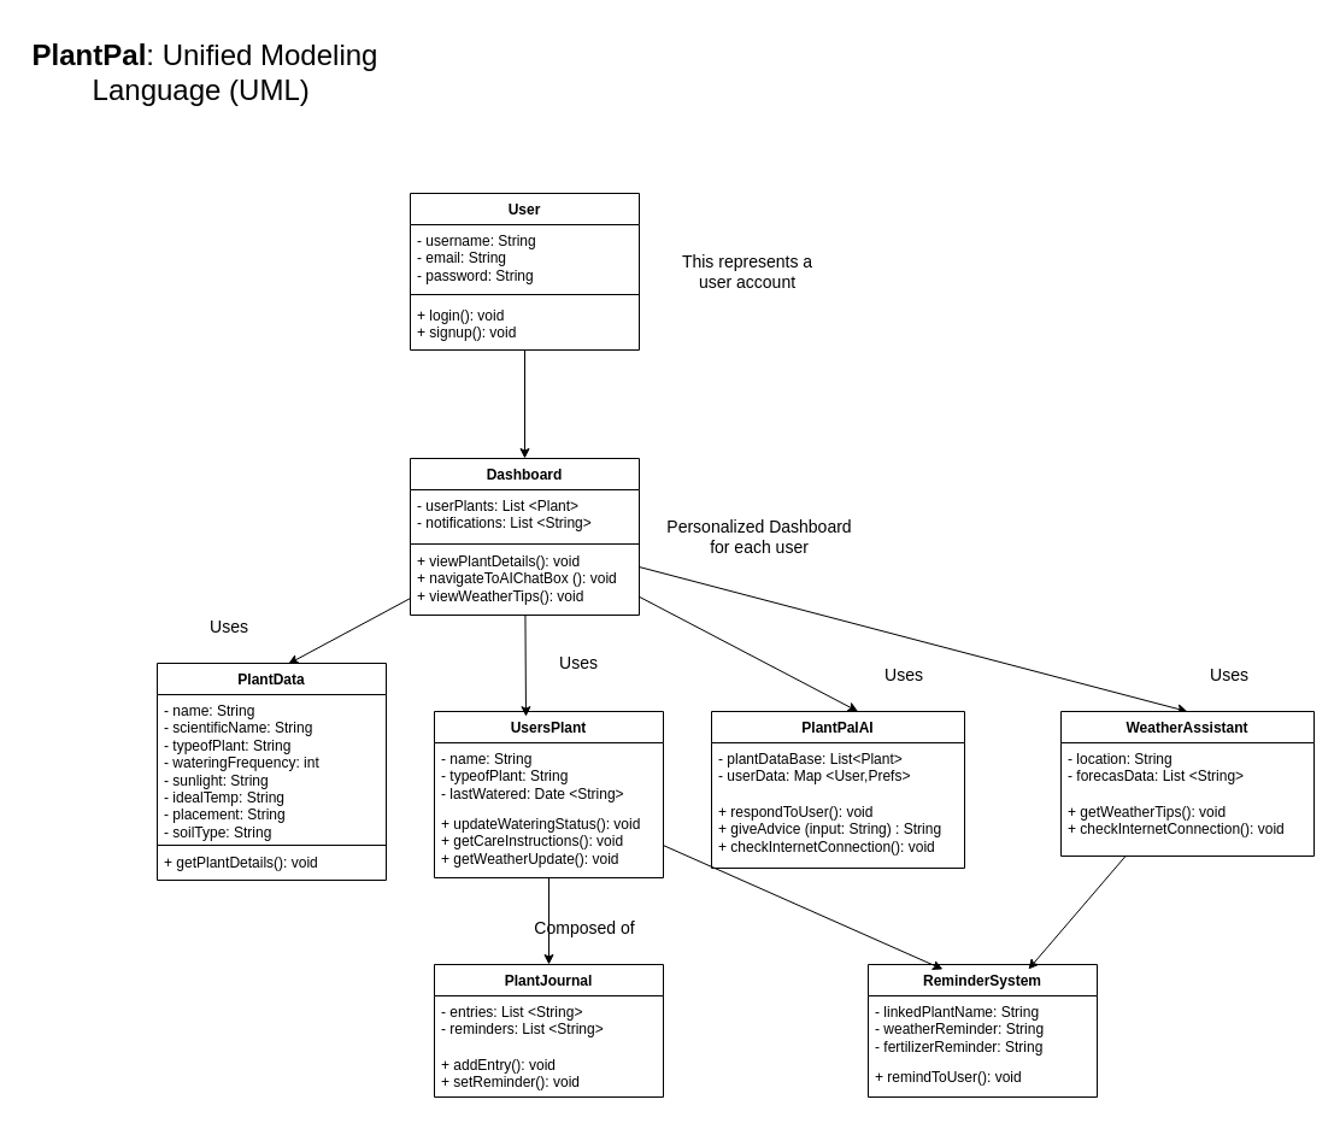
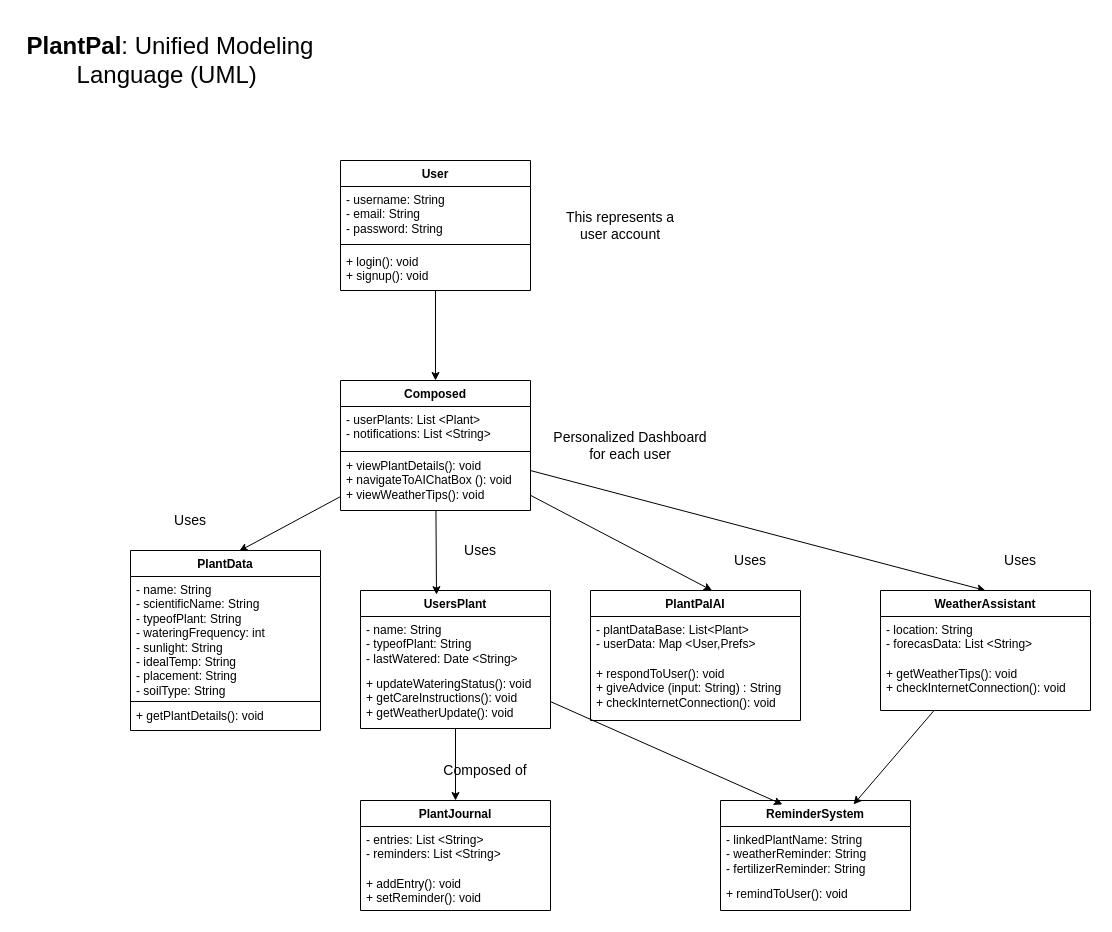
- <mxCell id="10" value="Dashboard" style="swimlane;fontStyle=1;align=center;verticalAlign=top;childLayout=stackLayout;horizontal=1;startSize=26;horizontalStack=0;resizeParent=1;resizeParentMax=0;resizeLast=0;collapsible=1;marginBottom=0;whiteSpace=wrap;html=1;" vertex="1" parent="1"><mxGeometry x="340" y="380" width="190" height="130" as="geometry" /></mxCell>
+ <mxCell id="10" value="Composed" style="swimlane;fontStyle=1;align=center;verticalAlign=top;childLayout=stackLayout;horizontal=1;startSize=26;horizontalStack=0;resizeParent=1;resizeParentMax=0;resizeLast=0;collapsible=1;marginBottom=0;whiteSpace=wrap;html=1;" vertex="1" parent="1"><mxGeometry x="340" y="380" width="190" height="130" as="geometry" /></mxCell>
